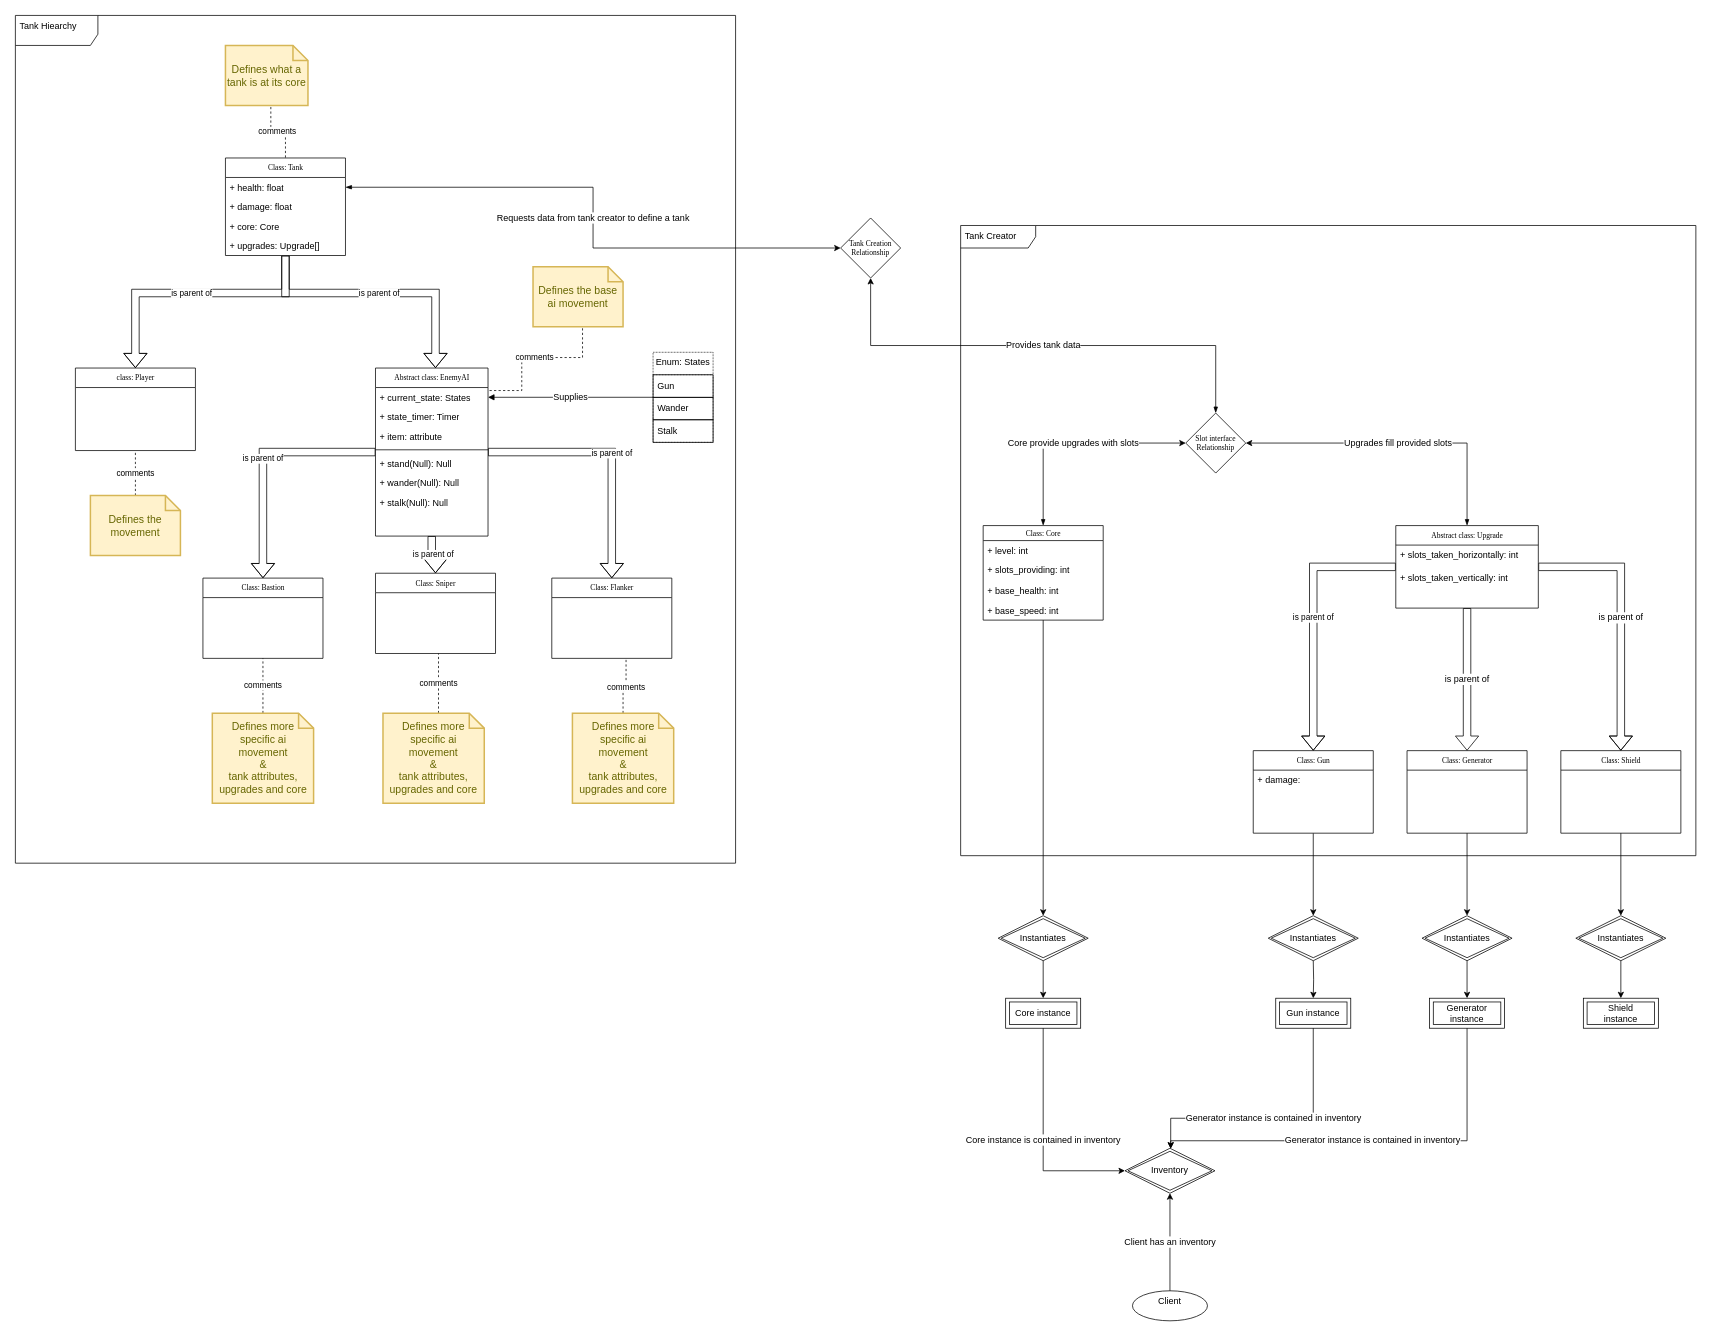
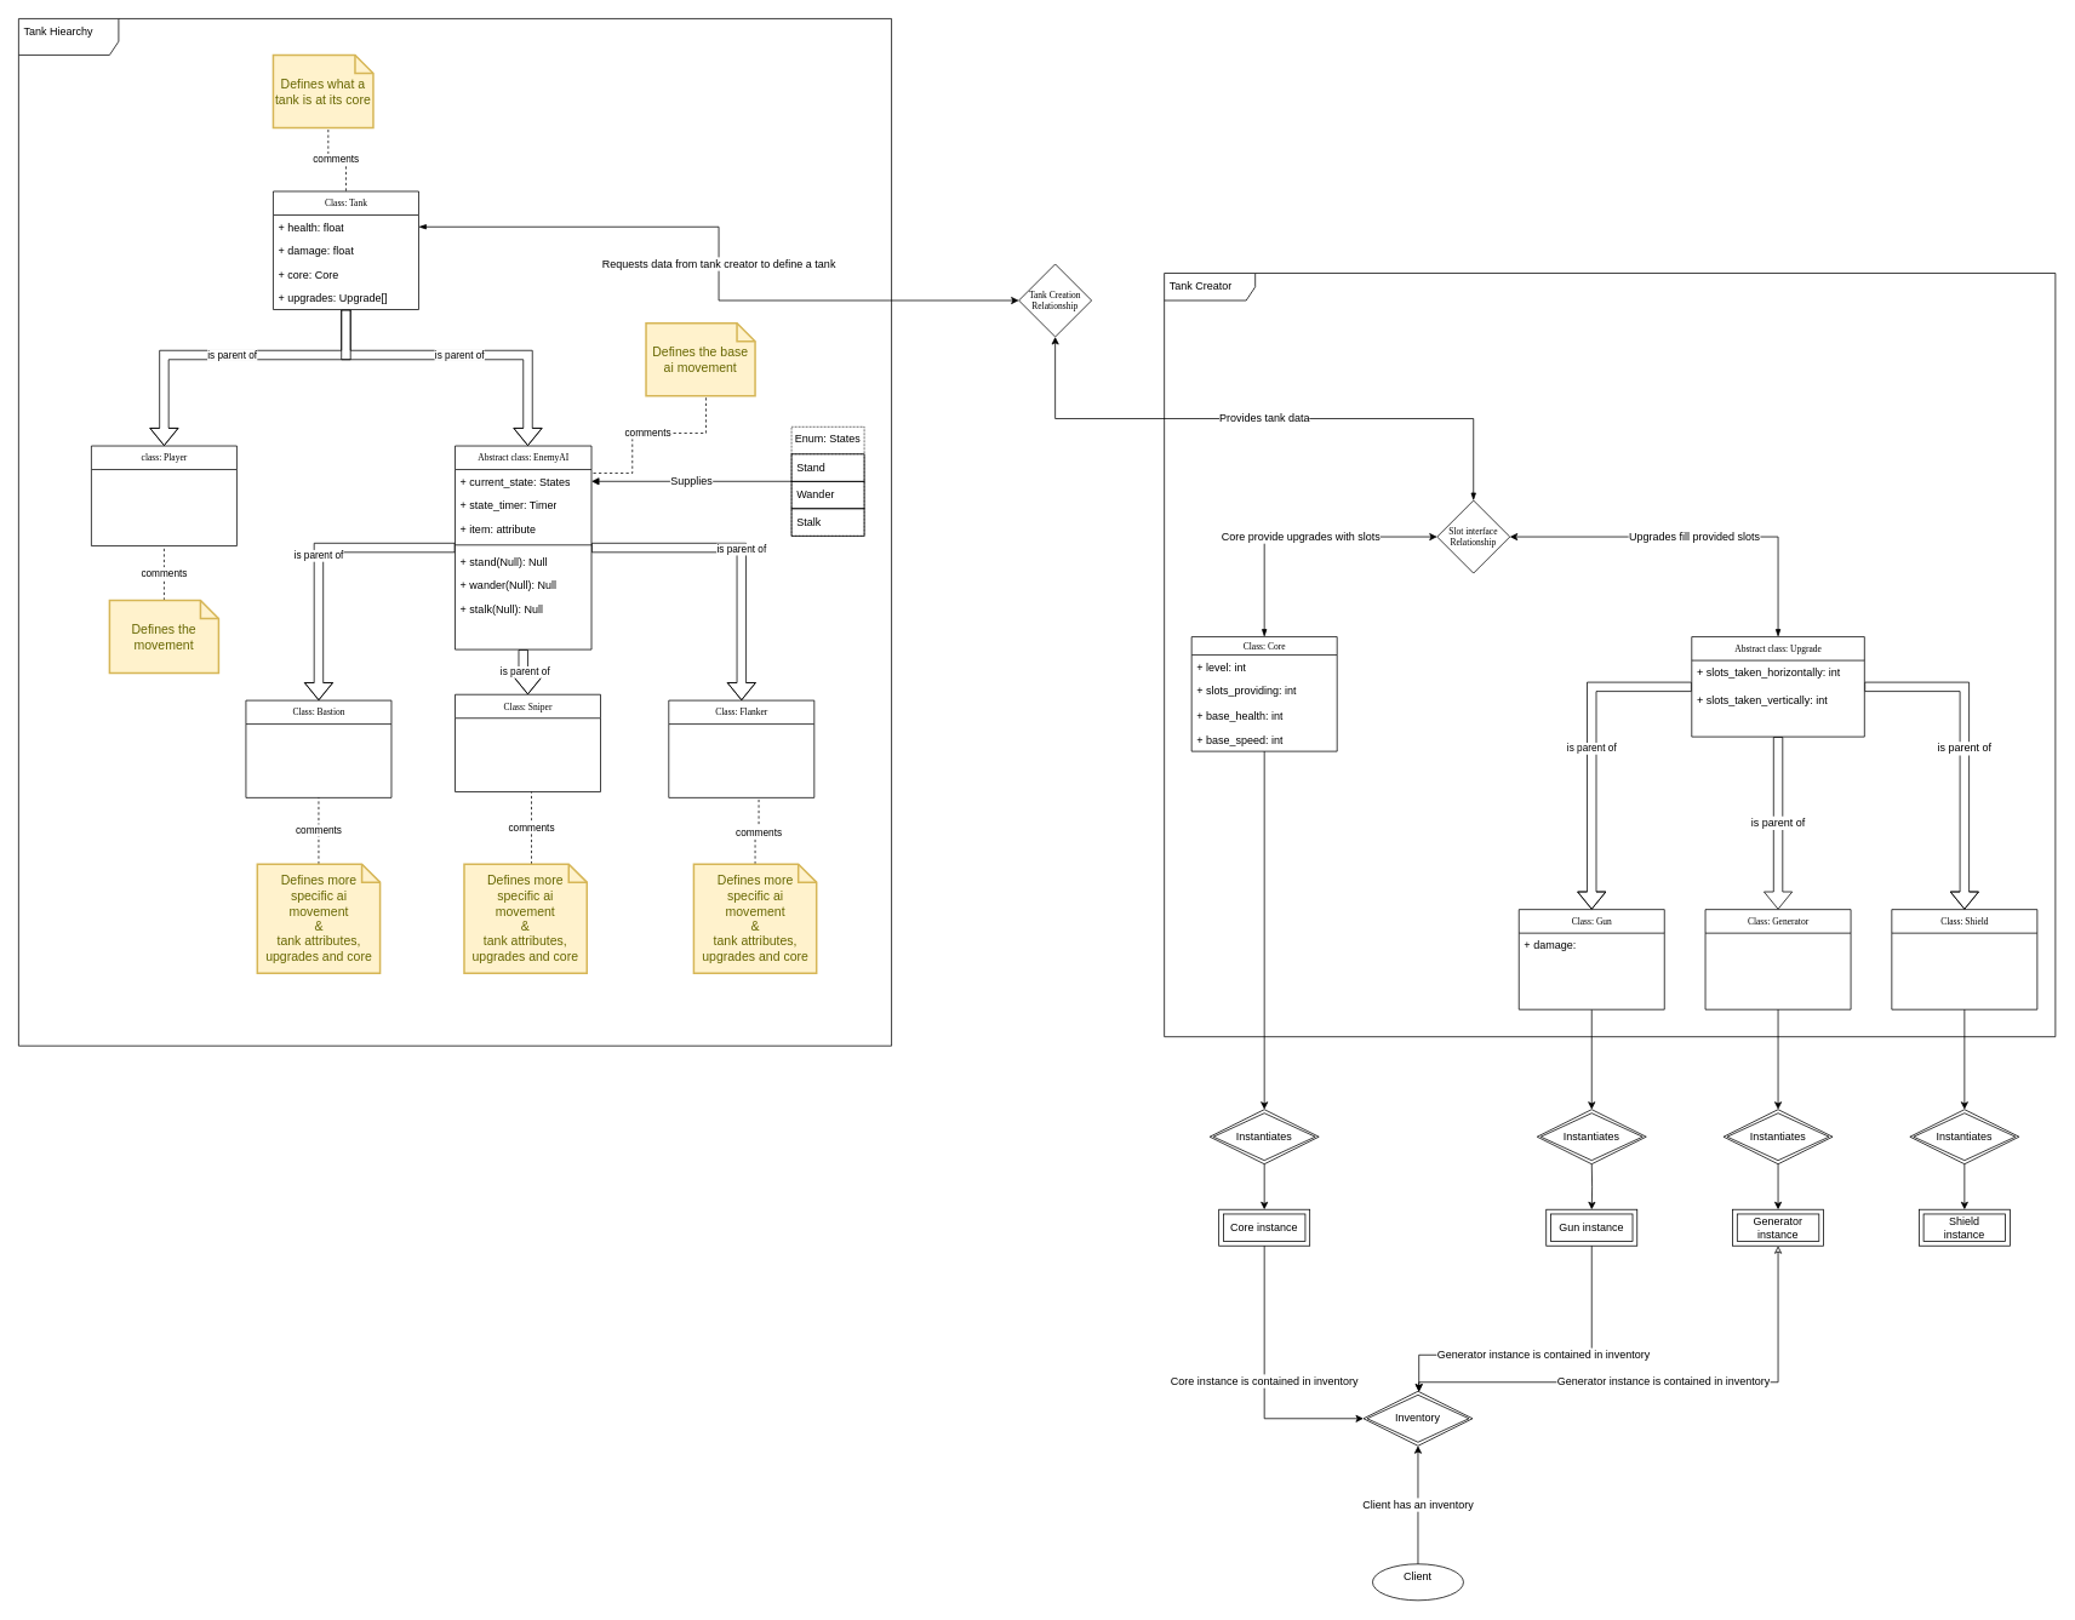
- <mxCell id="62" value="Gun&lt;span style=&quot;white-space: pre;&quot;&gt;&#09;&lt;/span&gt;" style="text;strokeColor=default;fillColor=none;align=left;verticalAlign=middle;spacingLeft=4;spacingRight=4;overflow=hidden;points=[[0,0.5],[1,0.5]];portConstraint=eastwest;rotatable=0;whiteSpace=wrap;html=1;" parent="61" vertex="1"><mxGeometry y="30" width="80" height="30" as="geometry" /></mxCell>
+ <mxCell id="62" value="Stand&lt;span style=&quot;white-space: pre;&quot;&gt;&#09;&lt;/span&gt;" style="text;strokeColor=default;fillColor=none;align=left;verticalAlign=middle;spacingLeft=4;spacingRight=4;overflow=hidden;points=[[0,0.5],[1,0.5]];portConstraint=eastwest;rotatable=0;whiteSpace=wrap;html=1;" parent="61" vertex="1"><mxGeometry y="30" width="80" height="30" as="geometry" /></mxCell>
- <mxCell id="84" value="Generator   instance is  contained in inventory" style="edgeStyle=orthogonalEdgeStyle;rounded=0;orthogonalLoop=1;jettySize=auto;html=1;fontFamily=Helvetica;fontSize=12;fontColor=default;startArrow=classic;startFill=1;endArrow=none;endFill=0;" edge="1" parent="1" source="83" target="79"><mxGeometry x="0.003" relative="1" as="geometry"><mxPoint x="1520" y="1580" as="sourcePoint" /><mxPoint x="1410" y="1430" as="targetPoint" /><mxPoint as="offset" /><Array as="points"><mxPoint x="1560" y="1520" /><mxPoint x="1955" y="1520" /></Array></mxGeometry></mxCell>
+ <mxCell id="84" value="Generator   instance is  contained in inventory" style="edgeStyle=orthogonalEdgeStyle;rounded=0;orthogonalLoop=1;jettySize=auto;html=1;fontFamily=Helvetica;fontSize=12;fontColor=default;startArrow=classic;startFill=1;endArrow=classic;endFill=0;" edge="1" parent="1" source="83" target="79"><mxGeometry x="0.003" relative="1" as="geometry"><mxPoint x="1520" y="1580" as="sourcePoint" /><mxPoint x="1410" y="1430" as="targetPoint" /><mxPoint as="offset" /><Array as="points"><mxPoint x="1560" y="1520" /><mxPoint x="1955" y="1520" /></Array></mxGeometry></mxCell>
